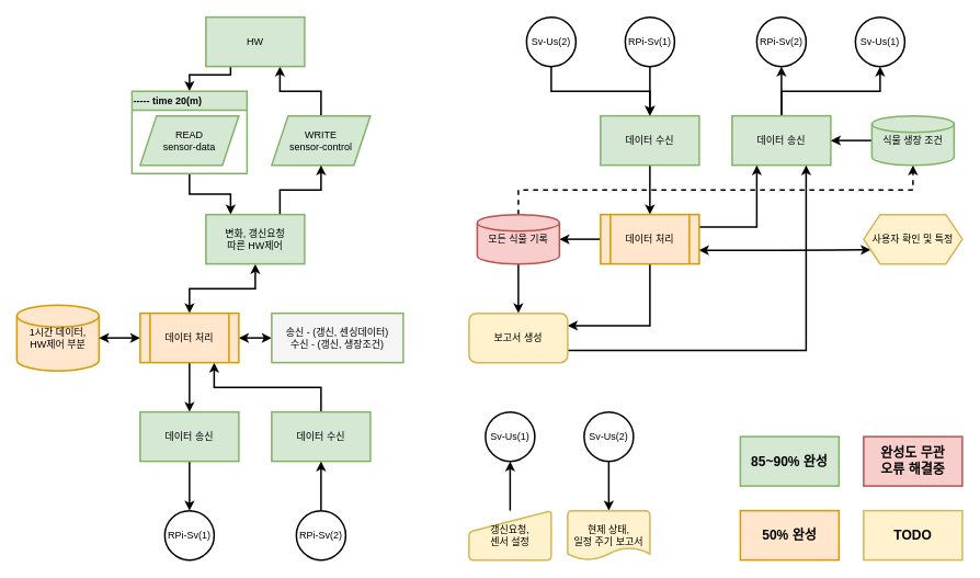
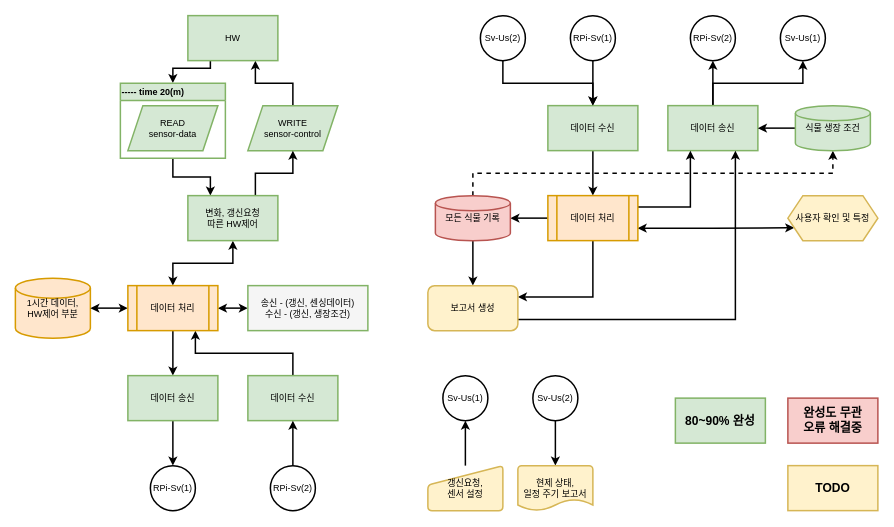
- <mxCell id="55" value="&lt;b&gt;&lt;font style=&quot;font-size: 16px&quot;&gt;85~90% 완성&lt;/font&gt;&lt;/b&gt;" style="rounded=0;whiteSpace=wrap;html=1;strokeWidth=2;verticalAlign=middle;fillColor=#d5e8d4;strokeColor=#82b366;" parent="1" vertex="1"><mxGeometry x="900" y="530" width="120" height="60" as="geometry" /></mxCell>
+ <mxCell id="55" value="&lt;b&gt;&lt;font style=&quot;font-size: 16px&quot;&gt;80~90% 완성&lt;/font&gt;&lt;/b&gt;" style="rounded=0;whiteSpace=wrap;html=1;strokeWidth=2;verticalAlign=middle;fillColor=#d5e8d4;strokeColor=#82b366;" parent="1" vertex="1"><mxGeometry x="900" y="530" width="120" height="60" as="geometry" /></mxCell>
- <mxCell id="56" value="&lt;b&gt;&lt;font style=&quot;font-size: 16px&quot;&gt;50% 완성&lt;/font&gt;&lt;/b&gt;" style="rounded=0;whiteSpace=wrap;html=1;strokeWidth=2;align=center;verticalAlign=middle;fillColor=#ffe6cc;strokeColor=#d79b00;" parent="1" vertex="1"><mxGeometry x="900" y="620" width="120" height="60" as="geometry" /></mxCell>
